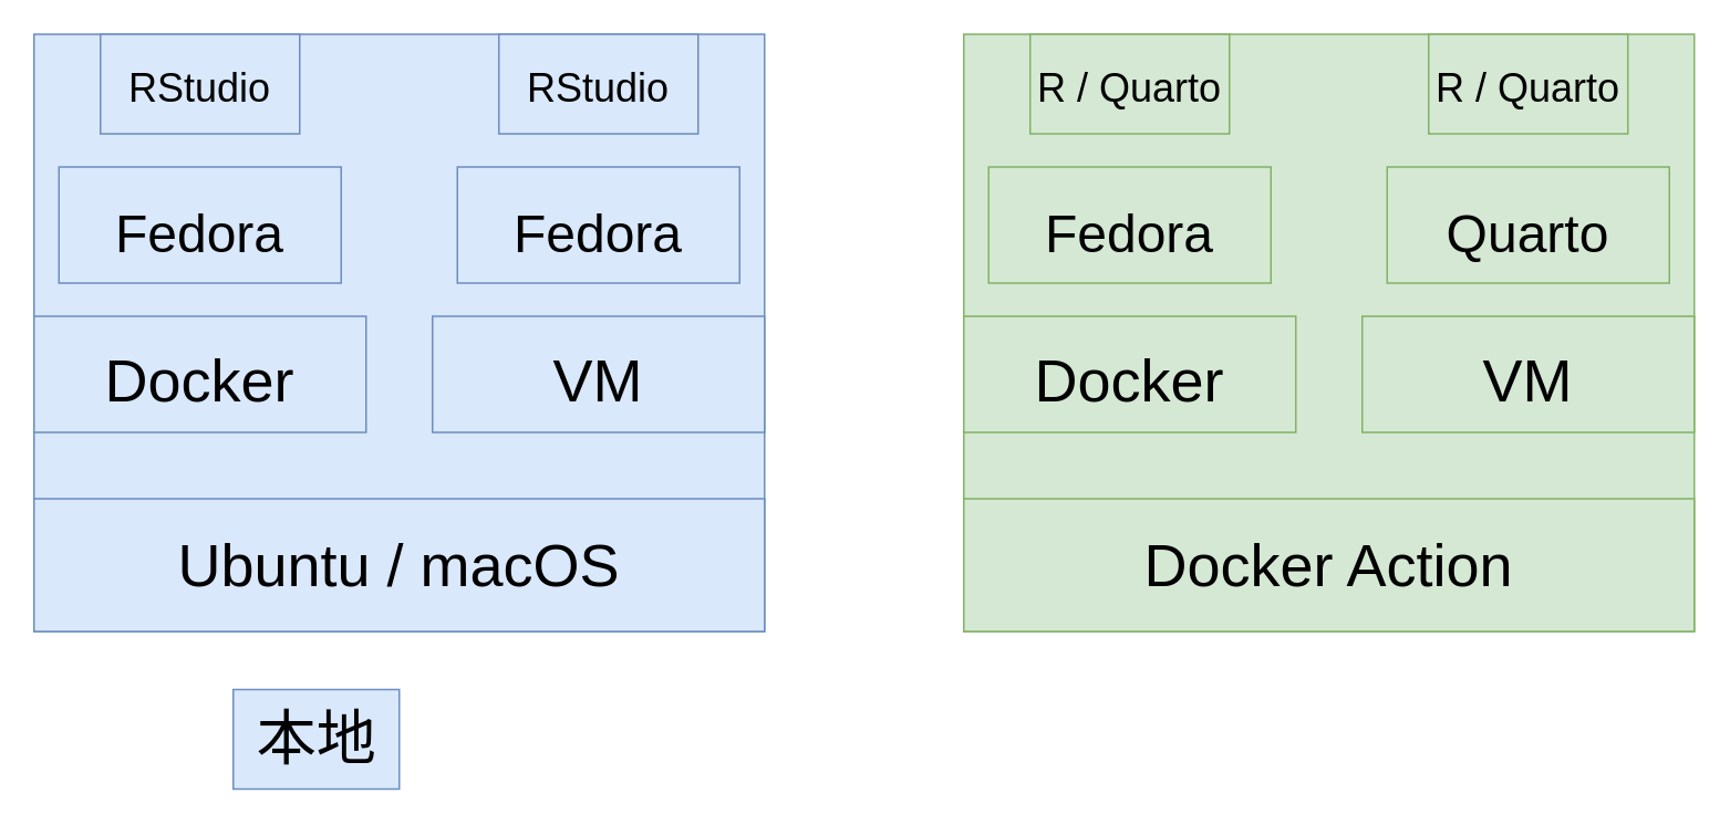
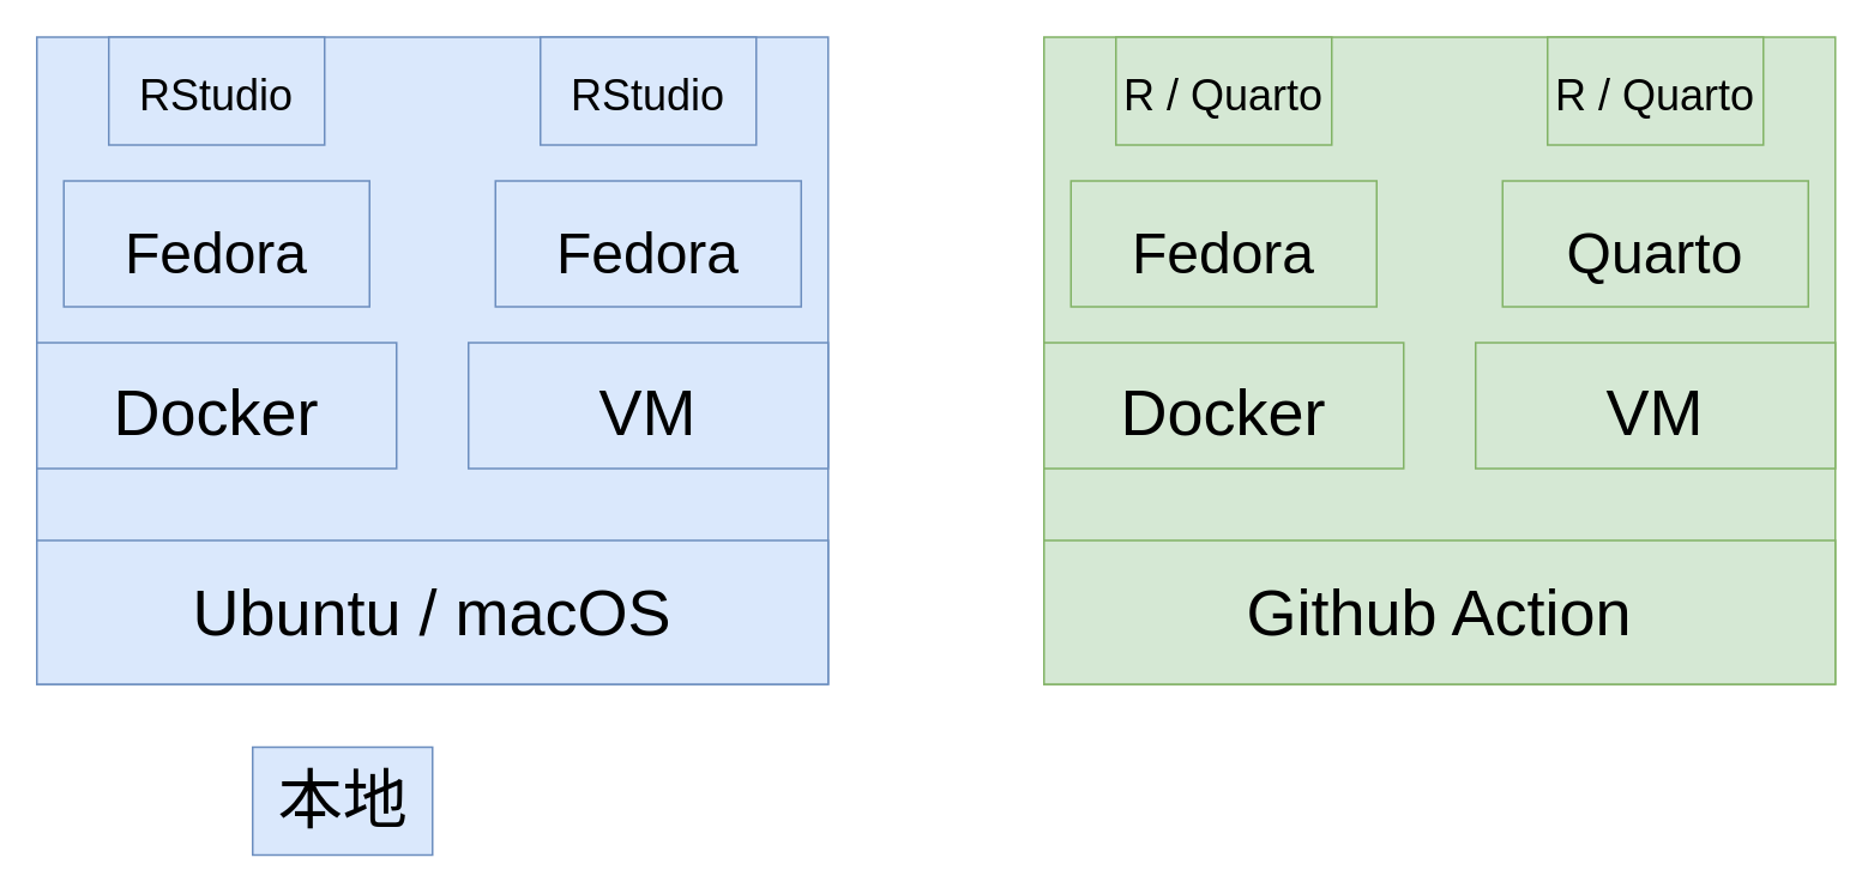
- <mxCell id="11" value="&lt;font style=&quot;font-size: 36px;&quot;&gt;Docker Action&lt;/font&gt;" style="rounded=0;whiteSpace=wrap;html=1;align=center;fillColor=#d5e8d4;strokeColor=#82b366;" vertex="1" parent="10"><mxGeometry y="280" width="440" height="80" as="geometry" /></mxCell>
+ <mxCell id="11" value="&lt;font style=&quot;font-size: 36px;&quot;&gt;Github Action&lt;/font&gt;" style="rounded=0;whiteSpace=wrap;html=1;align=center;fillColor=#d5e8d4;strokeColor=#82b366;" vertex="1" parent="10"><mxGeometry y="280" width="440" height="80" as="geometry" /></mxCell>
